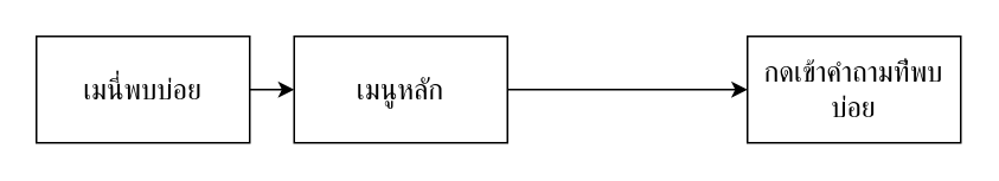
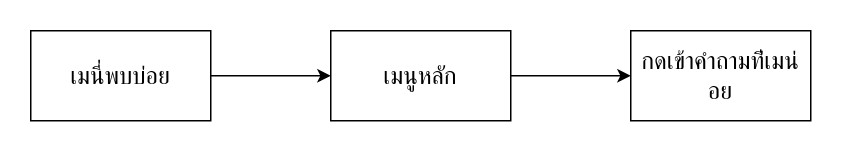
- <mxCell id="5" value="&lt;span style=&quot;font-size: 16px;&quot;&gt;เมนูหลัก&lt;/span&gt;" style="rounded=0;whiteSpace=wrap;html=1;" parent="1" vertex="1"><mxGeometry x="165" y="20" width="120" height="60" as="geometry" /></mxCell>
+ <mxCell id="5" value="&lt;span style=&quot;font-size: 16px;&quot;&gt;เมนูหลัก&lt;/span&gt;" style="rounded=0;whiteSpace=wrap;html=1;" parent="1" vertex="1"><mxGeometry x="220" y="20" width="120" height="60" as="geometry" /></mxCell>
- <mxCell id="6" value="&lt;span style=&quot;font-size: 16px;&quot;&gt;กดเข้าคำถามท่ีพบบ่อย&lt;/span&gt;" style="rounded=0;whiteSpace=wrap;html=1;" parent="1" vertex="1"><mxGeometry x="420" y="20" width="120" height="60" as="geometry" /></mxCell>
+ <mxCell id="6" value="&lt;span style=&quot;font-size: 16px;&quot;&gt;กดเข้าคำถามท่ีเมน่อย&lt;/span&gt;" style="rounded=0;whiteSpace=wrap;html=1;" parent="1" vertex="1"><mxGeometry x="420" y="20" width="120" height="60" as="geometry" /></mxCell>
